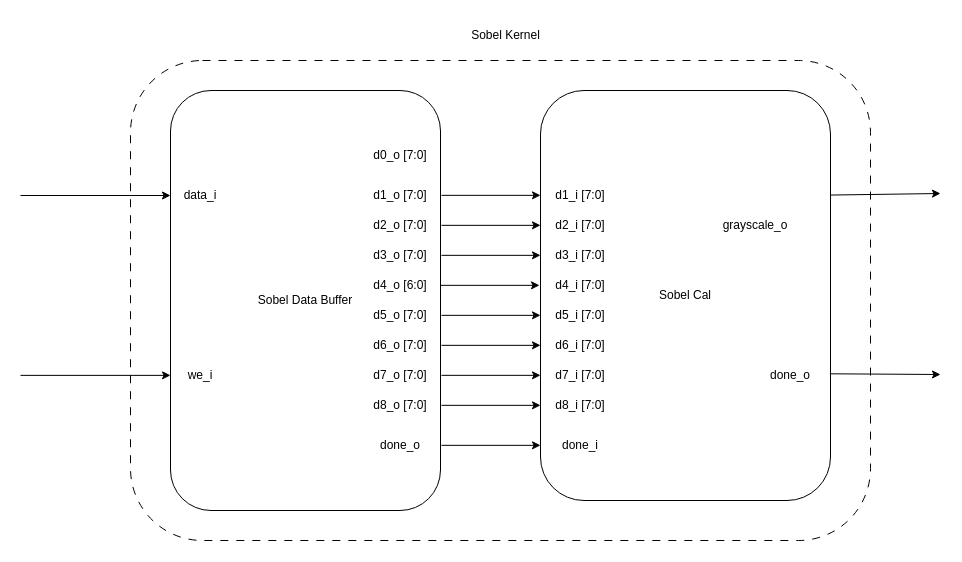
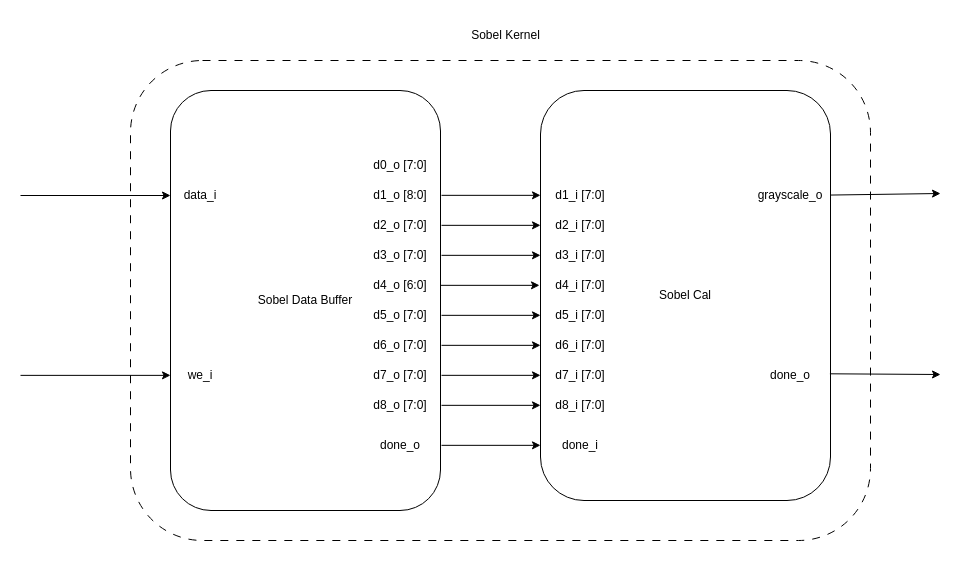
- <mxCell id="10" value="d0_o [7:0]" style="text;html=1;align=center;verticalAlign=middle;whiteSpace=wrap;rounded=0;" vertex="1" parent="1"><mxGeometry x="370" y="140" width="60" height="30" as="geometry" /></mxCell>
+ <mxCell id="10" value="d0_o [7:0]" style="text;html=1;align=center;verticalAlign=middle;whiteSpace=wrap;rounded=0;" vertex="1" parent="1"><mxGeometry x="370" y="150" width="60" height="30" as="geometry" /></mxCell>
- <mxCell id="11" value="d1_o [7:0]" style="text;html=1;align=center;verticalAlign=middle;whiteSpace=wrap;rounded=0;" vertex="1" parent="1"><mxGeometry x="370" y="180" width="60" height="30" as="geometry" /></mxCell>
+ <mxCell id="11" value="d1_o [8:0]" style="text;html=1;align=center;verticalAlign=middle;whiteSpace=wrap;rounded=0;" vertex="1" parent="1"><mxGeometry x="370" y="180" width="60" height="30" as="geometry" /></mxCell>
- <mxCell id="38" value="grayscale_o" style="text;html=1;align=center;verticalAlign=middle;whiteSpace=wrap;rounded=0;" vertex="1" parent="1"><mxGeometry x="725" y="210" width="60" height="30" as="geometry" /></mxCell>
+ <mxCell id="38" value="grayscale_o" style="text;html=1;align=center;verticalAlign=middle;whiteSpace=wrap;rounded=0;" vertex="1" parent="1"><mxGeometry x="760" y="180" width="60" height="30" as="geometry" /></mxCell>
